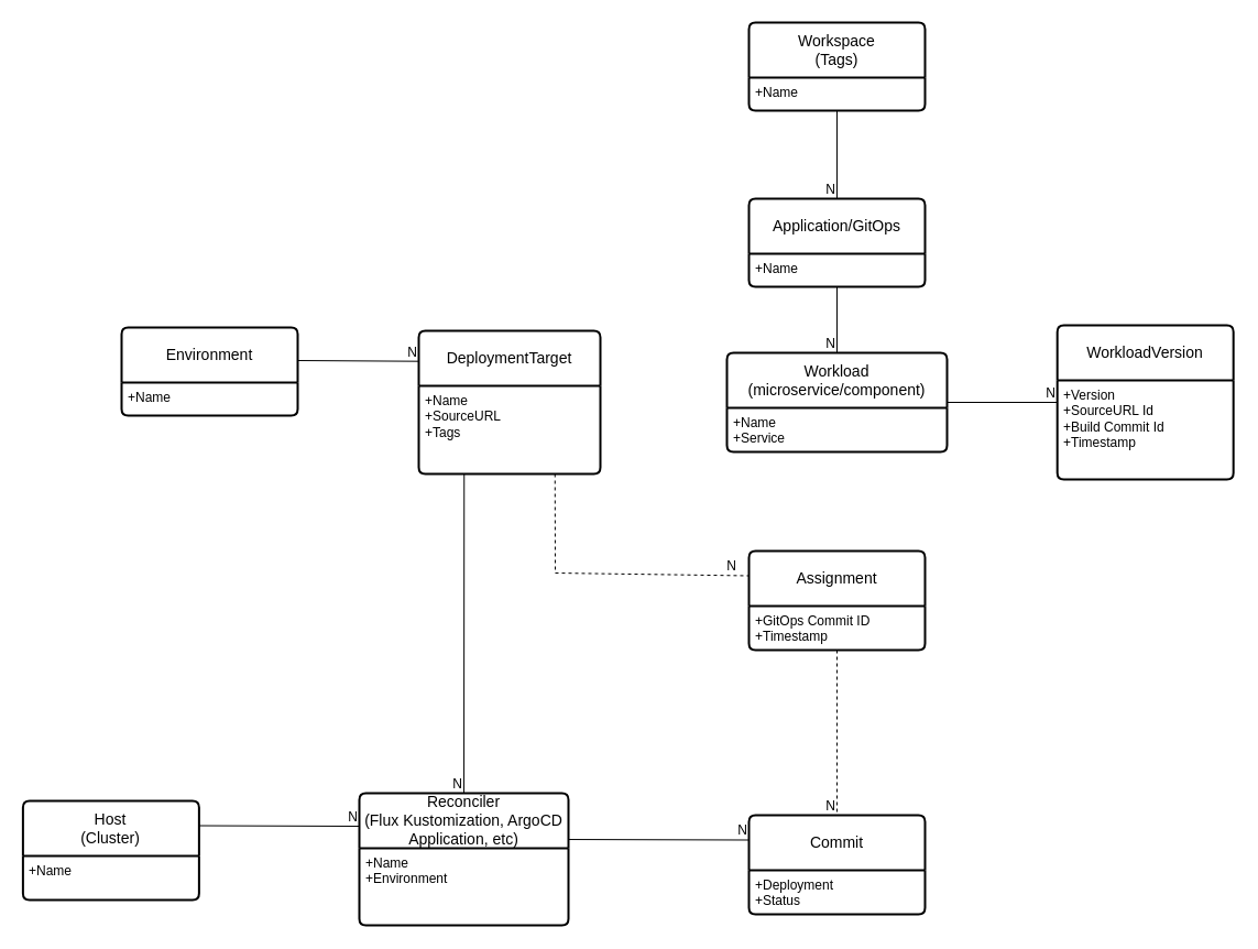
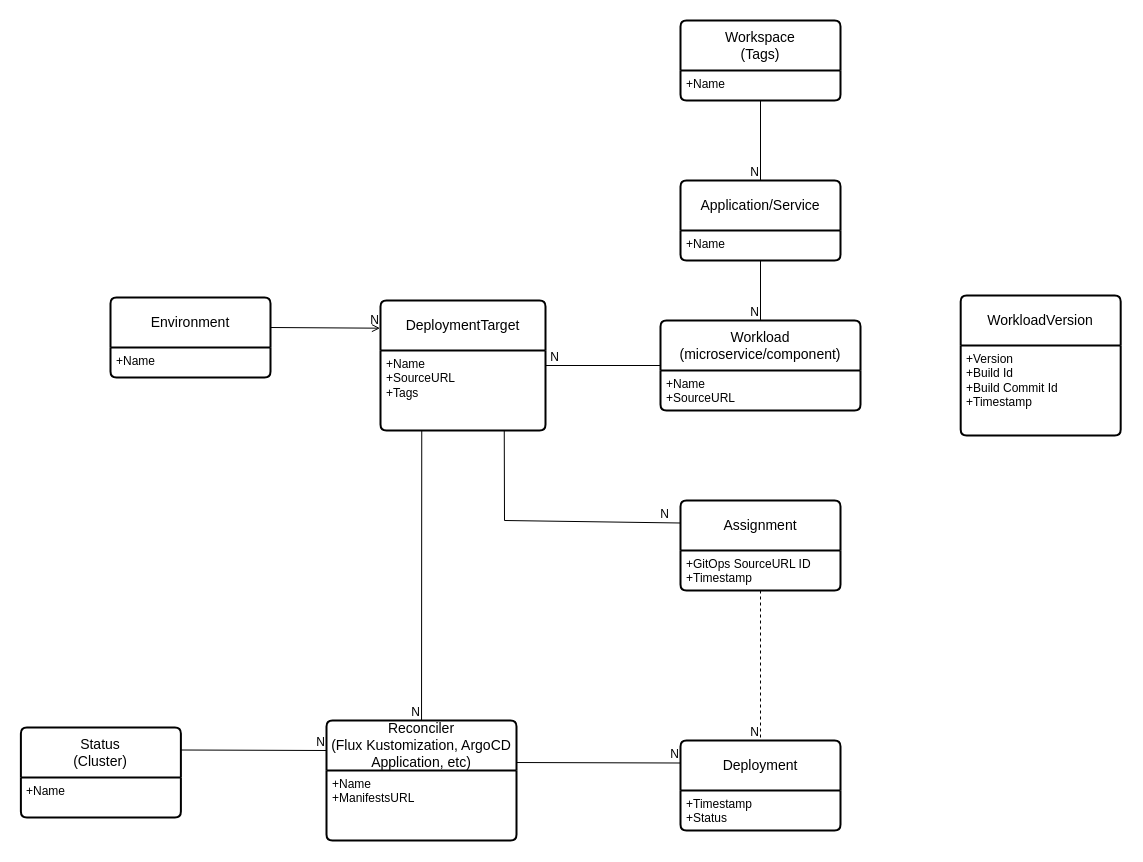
- <mxCell id="6" value="Application/GitOps" style="swimlane;childLayout=stackLayout;horizontal=1;startSize=50;horizontalStack=0;rounded=1;fontSize=14;fontStyle=0;strokeWidth=2;resizeParent=0;resizeLast=1;shadow=0;dashed=0;align=center;arcSize=4;whiteSpace=wrap;html=1;" parent="1" vertex="1"><mxGeometry x="680" y="180" width="160" height="80" as="geometry" /></mxCell>
+ <mxCell id="6" value="Application/Service" style="swimlane;childLayout=stackLayout;horizontal=1;startSize=50;horizontalStack=0;rounded=1;fontSize=14;fontStyle=0;strokeWidth=2;resizeParent=0;resizeLast=1;shadow=0;dashed=0;align=center;arcSize=4;whiteSpace=wrap;html=1;" parent="1" vertex="1"><mxGeometry x="680" y="180" width="160" height="80" as="geometry" /></mxCell>
- <mxCell id="34" value="" style="endArrow=none;html=1;rounded=0;exitX=1;exitY=0.375;exitDx=0;exitDy=0;exitPerimeter=0;entryX=-0.003;entryY=0.213;entryDx=0;entryDy=0;entryPerimeter=0;" parent="1" source="2" target="18" edge="1"><mxGeometry relative="1" as="geometry"><mxPoint x="500" y="520" as="sourcePoint" /><mxPoint x="660" y="520" as="targetPoint" /></mxGeometry></mxCell>
+ <mxCell id="34" value="" style="endArrow=open;html=1;rounded=0;exitX=1;exitY=0.375;exitDx=0;exitDy=0;exitPerimeter=0;entryX=-0.003;entryY=0.213;entryDx=0;entryDy=0;entryPerimeter=0;" parent="1" source="2" target="18" edge="1"><mxGeometry relative="1" as="geometry"><mxPoint x="500" y="520" as="sourcePoint" /><mxPoint x="660" y="520" as="targetPoint" /></mxGeometry></mxCell>
+ <mxCell id="20" value="" style="endArrow=none;html=1;rounded=0;exitX=0;exitY=0.5;exitDx=0;exitDy=0;" parent="1" source="8" target="18" edge="1"><mxGeometry relative="1" as="geometry"><mxPoint x="770" y="410" as="sourcePoint" /><mxPoint x="770" y="470" as="targetPoint" /></mxGeometry></mxCell>
+ <mxCell id="21" value="N" style="resizable=0;html=1;whiteSpace=wrap;align=right;verticalAlign=bottom;" parent="20" connectable="0" vertex="1"><mxGeometry x="1" relative="1" as="geometry"><mxPoint x="15" as="offset" /></mxGeometry></mxCell>
- <mxCell id="14" value="" style="endArrow=none;html=1;rounded=0;exitX=1;exitY=0.5;exitDx=0;exitDy=0;" parent="1" source="8" target="12" edge="1"><mxGeometry relative="1" as="geometry"><mxPoint x="330" y="280" as="sourcePoint" /><mxPoint x="490" y="280" as="targetPoint" /></mxGeometry></mxCell>
- <mxCell id="15" value="N" style="resizable=0;html=1;whiteSpace=wrap;align=right;verticalAlign=bottom;" parent="14" connectable="0" vertex="1"><mxGeometry x="1" relative="1" as="geometry" /></mxCell>
- <mxCell id="13" value="+Version&lt;br&gt;+SourceURL Id&lt;br&gt;+Build Commit Id&lt;br&gt;+Timestamp&amp;nbsp;" style="align=left;strokeColor=none;fillColor=none;spacingLeft=4;fontSize=12;verticalAlign=top;resizable=0;rotatable=0;part=1;html=1;" parent="12" vertex="1"><mxGeometry y="50" width="160" height="90" as="geometry" /></mxCell>
+ <mxCell id="13" value="+Version&lt;br&gt;+Build Id&lt;br&gt;+Build Commit Id&lt;br&gt;+Timestamp&amp;nbsp;" style="align=left;strokeColor=none;fillColor=none;spacingLeft=4;fontSize=12;verticalAlign=top;resizable=0;rotatable=0;part=1;html=1;" parent="12" vertex="1"><mxGeometry y="50" width="160" height="90" as="geometry" /></mxCell>
- <mxCell id="9" value="+Name&lt;br&gt;+Service" style="align=left;strokeColor=none;fillColor=none;spacingLeft=4;fontSize=12;verticalAlign=top;resizable=0;rotatable=0;part=1;html=1;" parent="8" vertex="1"><mxGeometry y="50" width="200" height="40" as="geometry" /></mxCell>
+ <mxCell id="9" value="+Name&lt;br&gt;+SourceURL" style="align=left;strokeColor=none;fillColor=none;spacingLeft=4;fontSize=12;verticalAlign=top;resizable=0;rotatable=0;part=1;html=1;" parent="8" vertex="1"><mxGeometry y="50" width="200" height="40" as="geometry" /></mxCell>
- <mxCell id="24" value="" style="endArrow=none;html=1;rounded=0;exitX=0.75;exitY=1;exitDx=0;exitDy=0;entryX=0;entryY=0.25;entryDx=0;entryDy=0;dashed=1;" parent="1" source="19" target="22" edge="1"><mxGeometry relative="1" as="geometry"><mxPoint x="690" y="375" as="sourcePoint" /><mxPoint x="555" y="375" as="targetPoint" /><Array as="points"><mxPoint x="504" y="520" /></Array></mxGeometry></mxCell>
+ <mxCell id="24" value="" style="endArrow=none;html=1;rounded=0;exitX=0.75;exitY=1;exitDx=0;exitDy=0;entryX=0;entryY=0.25;entryDx=0;entryDy=0;" parent="1" source="19" target="22" edge="1"><mxGeometry relative="1" as="geometry"><mxPoint x="690" y="375" as="sourcePoint" /><mxPoint x="555" y="375" as="targetPoint" /><Array as="points"><mxPoint x="504" y="520" /></Array></mxGeometry></mxCell>
- <mxCell id="23" value="+GitOps Commit ID&lt;br&gt;+Timestamp&amp;nbsp;" style="align=left;strokeColor=none;fillColor=none;spacingLeft=4;fontSize=12;verticalAlign=top;resizable=0;rotatable=0;part=1;html=1;" parent="22" vertex="1"><mxGeometry y="50" width="160" height="40" as="geometry" /></mxCell>
+ <mxCell id="23" value="+GitOps SourceURL ID&lt;br&gt;+Timestamp&amp;nbsp;" style="align=left;strokeColor=none;fillColor=none;spacingLeft=4;fontSize=12;verticalAlign=top;resizable=0;rotatable=0;part=1;html=1;" parent="22" vertex="1"><mxGeometry y="50" width="160" height="40" as="geometry" /></mxCell>
- <mxCell id="28" value="Host&lt;br&gt;(Cluster)" style="swimlane;childLayout=stackLayout;horizontal=1;startSize=50;horizontalStack=0;rounded=1;fontSize=14;fontStyle=0;strokeWidth=2;resizeParent=0;resizeLast=1;shadow=0;dashed=0;align=center;arcSize=4;whiteSpace=wrap;html=1;" parent="1" vertex="1"><mxGeometry x="20.39" y="727" width="160" height="90" as="geometry" /></mxCell>
+ <mxCell id="28" value="Status&lt;br&gt;(Cluster)" style="swimlane;childLayout=stackLayout;horizontal=1;startSize=50;horizontalStack=0;rounded=1;fontSize=14;fontStyle=0;strokeWidth=2;resizeParent=0;resizeLast=1;shadow=0;dashed=0;align=center;arcSize=4;whiteSpace=wrap;html=1;" parent="1" vertex="1"><mxGeometry x="20.39" y="727" width="160" height="90" as="geometry" /></mxCell>
- <mxCell id="26" value="Commit" style="swimlane;childLayout=stackLayout;horizontal=1;startSize=50;horizontalStack=0;rounded=1;fontSize=14;fontStyle=0;strokeWidth=2;resizeParent=0;resizeLast=1;shadow=0;dashed=0;align=center;arcSize=4;whiteSpace=wrap;html=1;" parent="1" vertex="1"><mxGeometry x="680" y="740" width="160" height="90" as="geometry"><mxRectangle x="570" y="930" width="150" height="50" as="alternateBounds" /></mxGeometry></mxCell>
+ <mxCell id="26" value="Deployment" style="swimlane;childLayout=stackLayout;horizontal=1;startSize=50;horizontalStack=0;rounded=1;fontSize=14;fontStyle=0;strokeWidth=2;resizeParent=0;resizeLast=1;shadow=0;dashed=0;align=center;arcSize=4;whiteSpace=wrap;html=1;" parent="1" vertex="1"><mxGeometry x="680" y="740" width="160" height="90" as="geometry"><mxRectangle x="570" y="930" width="150" height="50" as="alternateBounds" /></mxGeometry></mxCell>
- <mxCell id="37" value="+Name&lt;br&gt;+Environment" style="align=left;strokeColor=none;fillColor=none;spacingLeft=4;fontSize=12;verticalAlign=top;resizable=0;rotatable=0;part=1;html=1;" vertex="1" parent="36"><mxGeometry y="50" width="190" height="70" as="geometry" /></mxCell>
+ <mxCell id="37" value="+Name&lt;br&gt;+ManifestsURL" style="align=left;strokeColor=none;fillColor=none;spacingLeft=4;fontSize=12;verticalAlign=top;resizable=0;rotatable=0;part=1;html=1;" vertex="1" parent="36"><mxGeometry y="50" width="190" height="70" as="geometry" /></mxCell>
- <mxCell id="27" value="+Deployment&amp;nbsp;&lt;br&gt;+Status&amp;nbsp;" style="align=left;strokeColor=none;fillColor=none;spacingLeft=4;fontSize=12;verticalAlign=top;resizable=0;rotatable=0;part=1;html=1;" parent="26" vertex="1"><mxGeometry y="50" width="160" height="40" as="geometry" /></mxCell>
+ <mxCell id="27" value="+Timestamp&amp;nbsp;&lt;br&gt;+Status&amp;nbsp;" style="align=left;strokeColor=none;fillColor=none;spacingLeft=4;fontSize=12;verticalAlign=top;resizable=0;rotatable=0;part=1;html=1;" parent="26" vertex="1"><mxGeometry y="50" width="160" height="40" as="geometry" /></mxCell>
